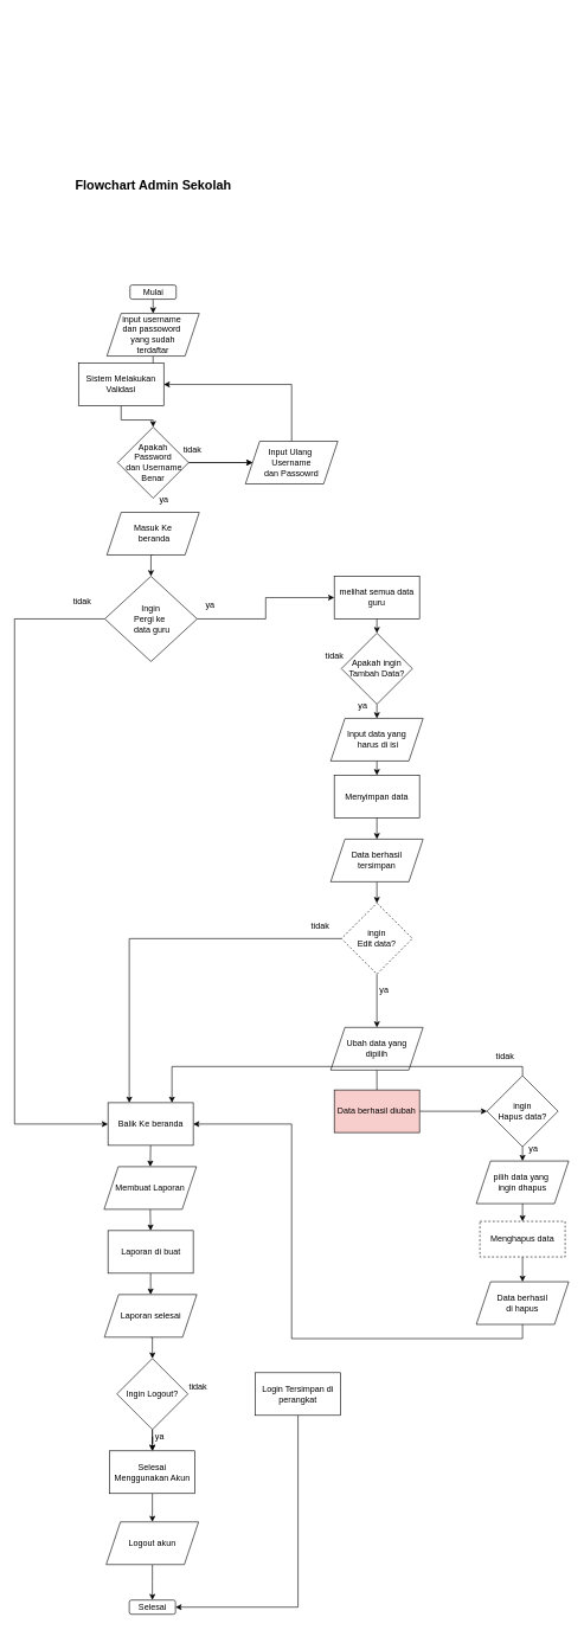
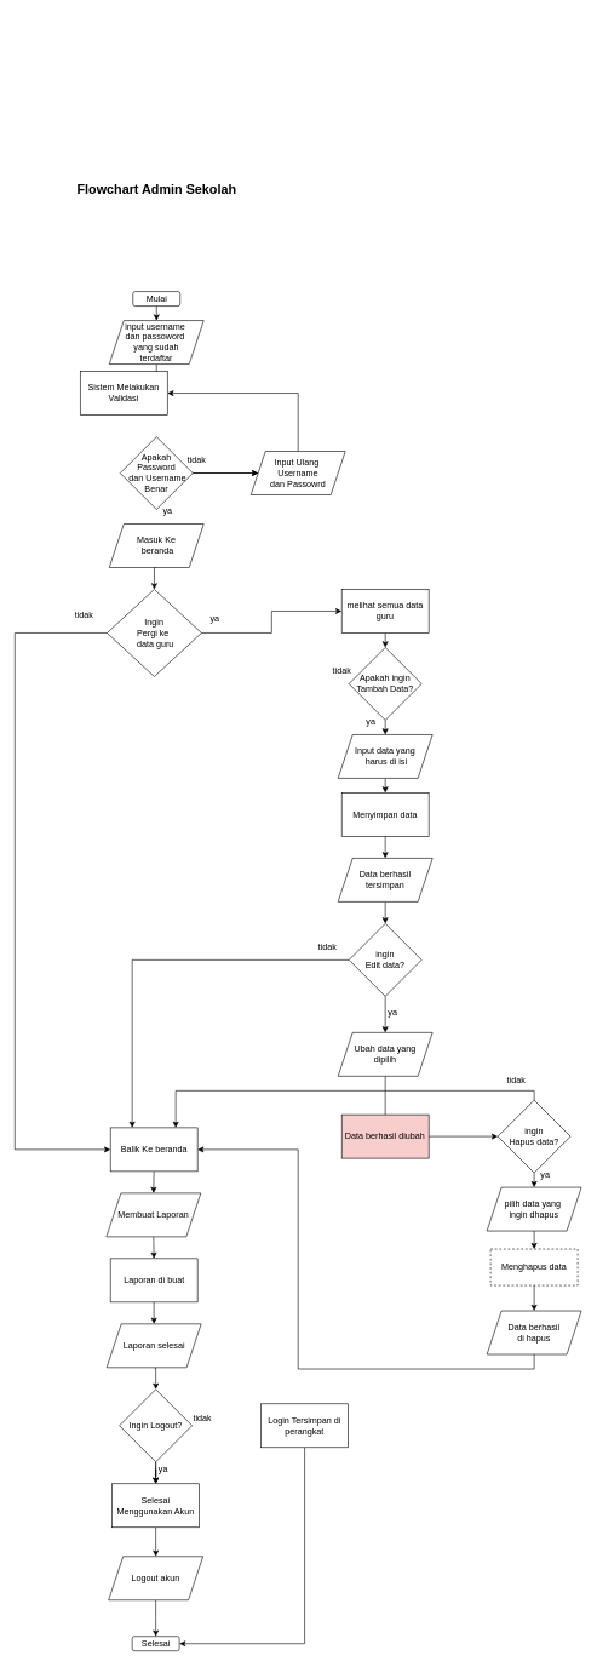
- <mxCell id="8" style="edgeStyle=orthogonalEdgeStyle;rounded=0;orthogonalLoop=1;jettySize=auto;html=1;exitX=0.5;exitY=1;exitDx=0;exitDy=0;entryX=0.5;entryY=0;entryDx=0;entryDy=0;" parent="1" source="9" target="12" edge="1"><mxGeometry relative="1" as="geometry" /></mxCell>
- <mxCell id="56" value="ingin&lt;br&gt;Edit data?" style="rhombus;whiteSpace=wrap;html=1;dashed=1;" parent="1" vertex="1"><mxGeometry x="480" y="1270" width="100" height="100" as="geometry" /></mxCell>
+ <mxCell id="56" value="ingin&lt;br&gt;Edit data?" style="rhombus;whiteSpace=wrap;html=1;" parent="1" vertex="1"><mxGeometry x="480" y="1270" width="100" height="100" as="geometry" /></mxCell>
- <mxCell id="58" value="Ubah data yang &lt;br&gt;dipilih" style="shape=parallelogram;perimeter=parallelogramPerimeter;whiteSpace=wrap;html=1;fixedSize=1;" parent="1" vertex="1"><mxGeometry x="465" y="1445" width="130" height="60" as="geometry" /></mxCell>
+ <mxCell id="58" value="Ubah data yang &lt;br&gt;dipilih" style="shape=parallelogram;perimeter=parallelogramPerimeter;whiteSpace=wrap;html=1;fixedSize=1;" parent="1" vertex="1"><mxGeometry x="465" y="1420" width="130" height="60" as="geometry" /></mxCell>
